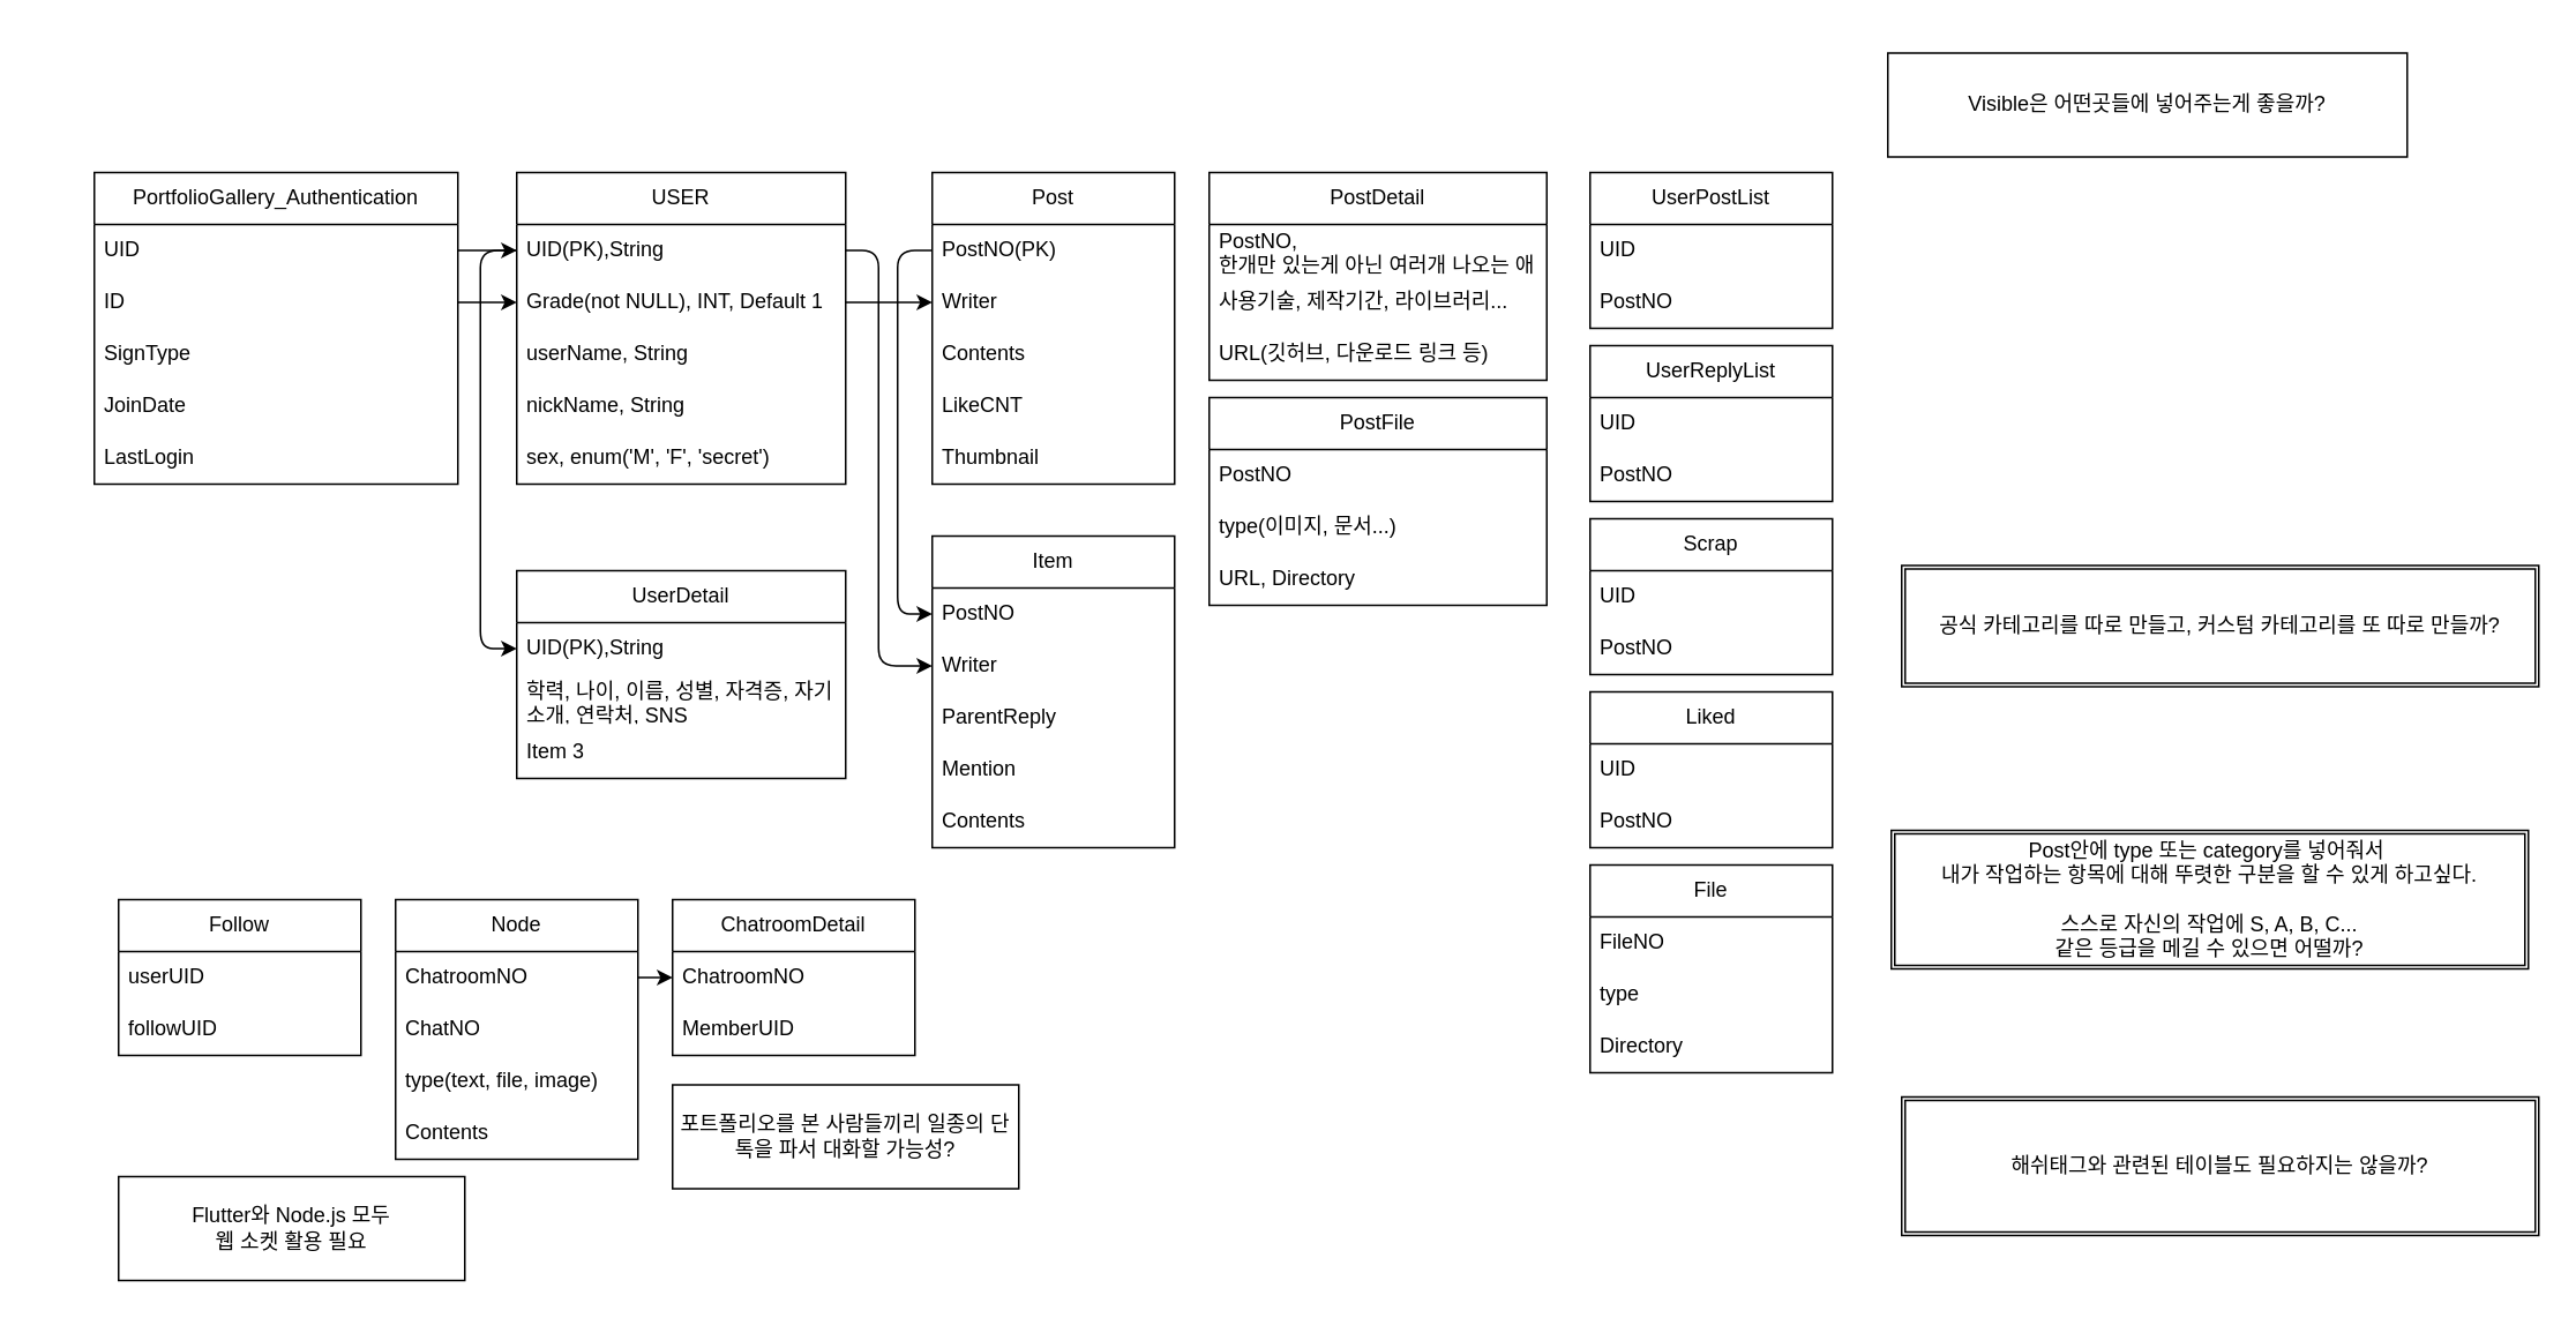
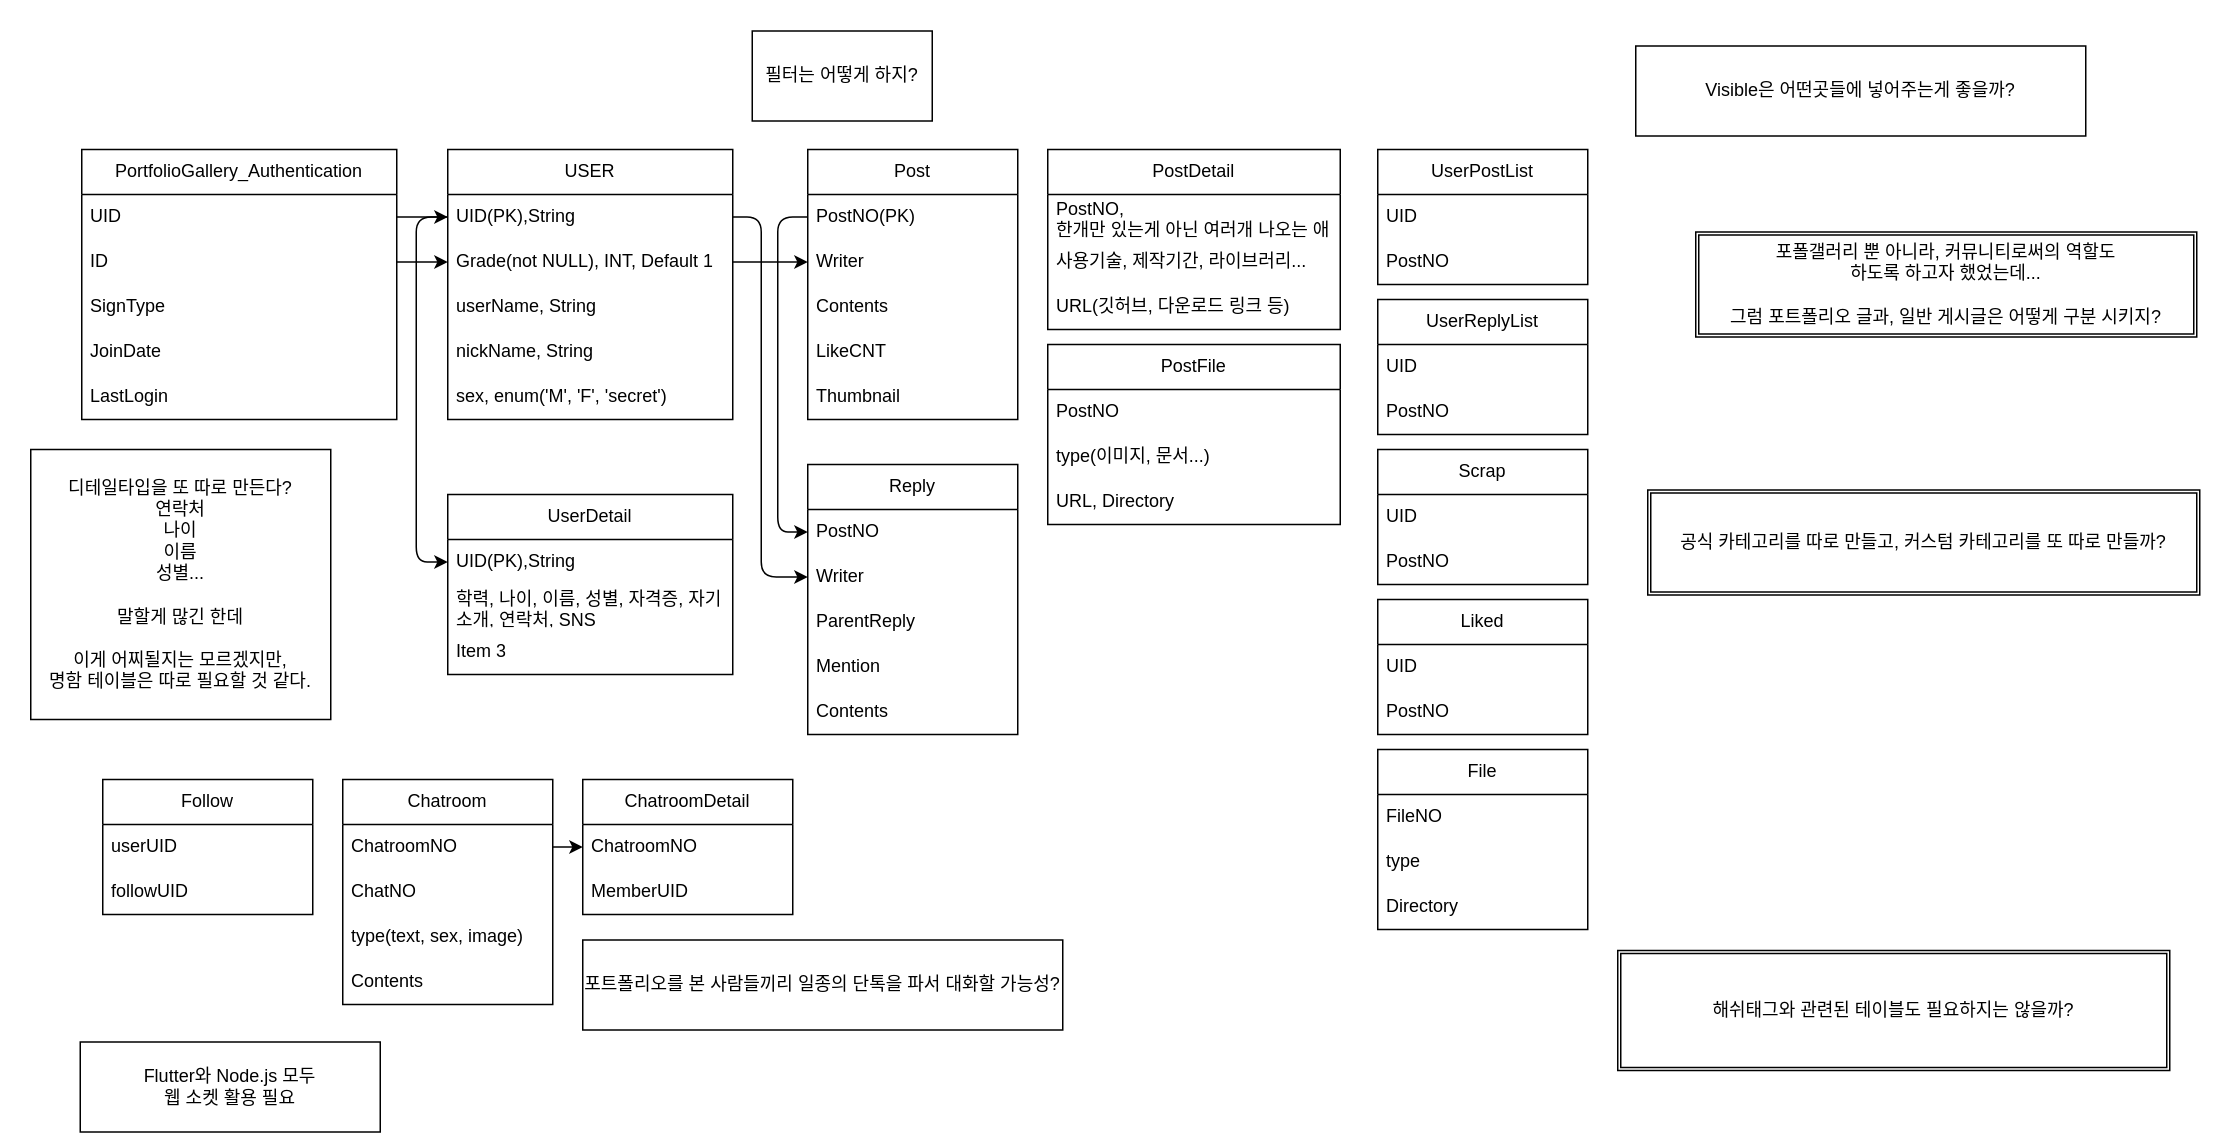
+ <mxCell id="80" value="필터는 어떻게 하지?" style="rounded=0;whiteSpace=wrap;html=1;glass=0;" vertex="1" parent="1"><mxGeometry x="501" y="20" width="120" height="60" as="geometry" /></mxCell>
+ <mxCell id="76" value="포폴갤러리 뿐 아니라,&amp;nbsp;커뮤니티로써의 역할도 &lt;br&gt;하도록 하고자 했었는데...&lt;br&gt;&lt;br&gt;그럼 포트폴리오 글과, 일반 게시글은 어떻게 구분 시키지?" style="shape=ext;double=1;rounded=0;whiteSpace=wrap;html=1;glass=0;" vertex="1" parent="1"><mxGeometry x="1130" y="154" width="334" height="70" as="geometry" /></mxCell>
- <mxCell id="37" value="Item" style="swimlane;fontStyle=0;childLayout=stackLayout;horizontal=1;startSize=30;horizontalStack=0;resizeParent=1;resizeParentMax=0;resizeLast=0;collapsible=1;marginBottom=0;whiteSpace=wrap;html=1;rounded=0;glass=0;" vertex="1" parent="1"><mxGeometry x="538" y="309" width="140" height="180" as="geometry" /></mxCell>
+ <mxCell id="37" value="Reply" style="swimlane;fontStyle=0;childLayout=stackLayout;horizontal=1;startSize=30;horizontalStack=0;resizeParent=1;resizeParentMax=0;resizeLast=0;collapsible=1;marginBottom=0;whiteSpace=wrap;html=1;rounded=0;glass=0;" vertex="1" parent="1"><mxGeometry x="538" y="309" width="140" height="180" as="geometry" /></mxCell>
+ <mxCell id="72" value="디테일타입을 또 따로 만든다?&lt;br&gt;연락처&lt;br&gt;나이&lt;br&gt;이름&lt;br&gt;성별...&lt;br&gt;&lt;br&gt;말할게 많긴 한데&lt;br&gt;&lt;br&gt;이게 어찌될지는 모르겠지만, &lt;br&gt;명함 테이블은 따로 필요할 것 같다." style="whiteSpace=wrap;html=1;rounded=0;glass=0;" vertex="1" parent="1"><mxGeometry x="20" y="299" width="200" height="180" as="geometry" /></mxCell>
- <mxCell id="77" value="Post안에 type 또는 category를 넣어줘서&amp;nbsp;&lt;br&gt;내가 작업하는 항목에 대해 뚜렷한 구분을 할 수 있게 하고싶다.&lt;br&gt;&lt;br&gt;스스로 자신의 작업에 S, A, B, C... &lt;br&gt;같은 등급을 메길 수 있으면 어떨까?" style="shape=ext;double=1;rounded=0;whiteSpace=wrap;html=1;glass=0;" vertex="1" parent="1"><mxGeometry x="1092" y="479" width="368" height="80" as="geometry" /></mxCell>
- <mxCell id="63" value="Node" style="swimlane;fontStyle=0;childLayout=stackLayout;horizontal=1;startSize=30;horizontalStack=0;resizeParent=1;resizeParentMax=0;resizeLast=0;collapsible=1;marginBottom=0;whiteSpace=wrap;html=1;rounded=0;glass=0;" vertex="1" parent="1"><mxGeometry x="228" y="519" width="140" height="150" as="geometry" /></mxCell>
+ <mxCell id="63" value="Chatroom" style="swimlane;fontStyle=0;childLayout=stackLayout;horizontal=1;startSize=30;horizontalStack=0;resizeParent=1;resizeParentMax=0;resizeLast=0;collapsible=1;marginBottom=0;whiteSpace=wrap;html=1;rounded=0;glass=0;" vertex="1" parent="1"><mxGeometry x="228" y="519" width="140" height="150" as="geometry" /></mxCell>
- <mxCell id="66" value="type(text, file, image)" style="text;strokeColor=none;fillColor=none;align=left;verticalAlign=middle;spacingLeft=4;spacingRight=4;overflow=hidden;points=[[0,0.5],[1,0.5]];portConstraint=eastwest;rotatable=0;whiteSpace=wrap;html=1;rounded=0;glass=0;" vertex="1" parent="63"><mxGeometry y="90" width="140" height="30" as="geometry" /></mxCell>
+ <mxCell id="66" value="type(text, sex, image)" style="text;strokeColor=none;fillColor=none;align=left;verticalAlign=middle;spacingLeft=4;spacingRight=4;overflow=hidden;points=[[0,0.5],[1,0.5]];portConstraint=eastwest;rotatable=0;whiteSpace=wrap;html=1;rounded=0;glass=0;" vertex="1" parent="63"><mxGeometry y="90" width="140" height="30" as="geometry" /></mxCell>
- <mxCell id="71" value="포트폴리오를 본 사람들끼리 일종의 단톡을 파서 대화할 가능성?" style="whiteSpace=wrap;html=1;rounded=0;glass=0;" vertex="1" parent="1"><mxGeometry x="388" y="626" width="200" height="60" as="geometry" /></mxCell>
+ <mxCell id="71" value="포트폴리오를 본 사람들끼리 일종의 단톡을 파서 대화할 가능성?" style="whiteSpace=wrap;html=1;rounded=0;glass=0;" vertex="1" parent="1"><mxGeometry x="388" y="626" width="320" height="60" as="geometry" /></mxCell>
- <mxCell id="79" value="해쉬태그와 관련된 테이블도 필요하지는 않을까?" style="shape=ext;double=1;rounded=0;whiteSpace=wrap;html=1;glass=0;" vertex="1" parent="1"><mxGeometry x="1098" y="633" width="368" height="80" as="geometry" /></mxCell>
+ <mxCell id="79" value="해쉬태그와 관련된 테이블도 필요하지는 않을까?" style="shape=ext;double=1;rounded=0;whiteSpace=wrap;html=1;glass=0;" vertex="1" parent="1"><mxGeometry x="1078" y="633" width="368" height="80" as="geometry" /></mxCell>
- <mxCell id="73" value="Flutter와 Node.js 모두&lt;br&gt;웹 소켓 활용 필요" style="whiteSpace=wrap;html=1;rounded=0;glass=0;" vertex="1" parent="1"><mxGeometry x="68" y="679" width="200" height="60" as="geometry" /></mxCell>
+ <mxCell id="73" value="Flutter와 Node.js 모두&lt;br&gt;웹 소켓 활용 필요" style="whiteSpace=wrap;html=1;rounded=0;glass=0;" vertex="1" parent="1"><mxGeometry x="53" y="694" width="200" height="60" as="geometry" /></mxCell>
